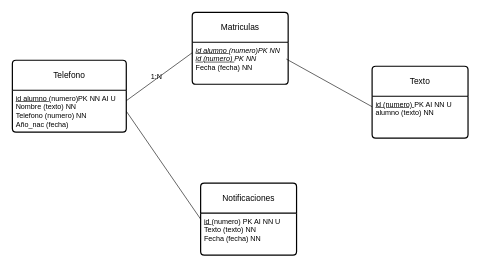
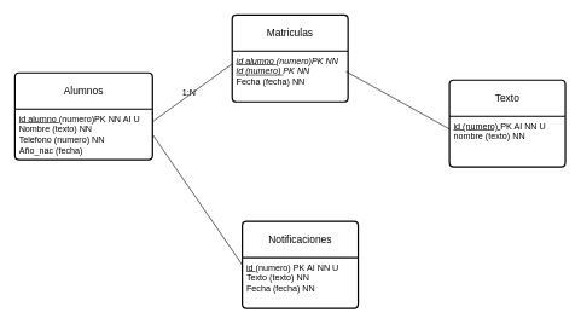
- <mxCell id="2" value="Telefono" style="swimlane;childLayout=stackLayout;horizontal=1;startSize=50;horizontalStack=0;rounded=1;fontSize=14;fontStyle=0;strokeWidth=2;resizeParent=0;resizeLast=1;shadow=0;dashed=0;align=center;arcSize=4;whiteSpace=wrap;html=1;" vertex="1" parent="1"><mxGeometry x="20" y="100" width="190" height="120" as="geometry" /></mxCell>
+ <mxCell id="2" value="Alumnos" style="swimlane;childLayout=stackLayout;horizontal=1;startSize=50;horizontalStack=0;rounded=1;fontSize=14;fontStyle=0;strokeWidth=2;resizeParent=0;resizeLast=1;shadow=0;dashed=0;align=center;arcSize=4;whiteSpace=wrap;html=1;" vertex="1" parent="1"><mxGeometry x="20" y="100" width="190" height="120" as="geometry" /></mxCell>
- <mxCell id="7" value="&lt;u style=&quot;&quot;&gt;id (numero) &lt;/u&gt;PK AI NN U&lt;div&gt;alumno (texto) NN&lt;/div&gt;" style="align=left;strokeColor=none;fillColor=none;spacingLeft=4;fontSize=12;verticalAlign=top;resizable=0;rotatable=0;part=1;html=1;" vertex="1" parent="6"><mxGeometry y="50" width="160" height="70" as="geometry" /></mxCell>
+ <mxCell id="7" value="&lt;u style=&quot;&quot;&gt;id (numero) &lt;/u&gt;PK AI NN U&lt;div&gt;nombre (texto) NN&lt;/div&gt;" style="align=left;strokeColor=none;fillColor=none;spacingLeft=4;fontSize=12;verticalAlign=top;resizable=0;rotatable=0;part=1;html=1;" vertex="1" parent="6"><mxGeometry y="50" width="160" height="70" as="geometry" /></mxCell>
